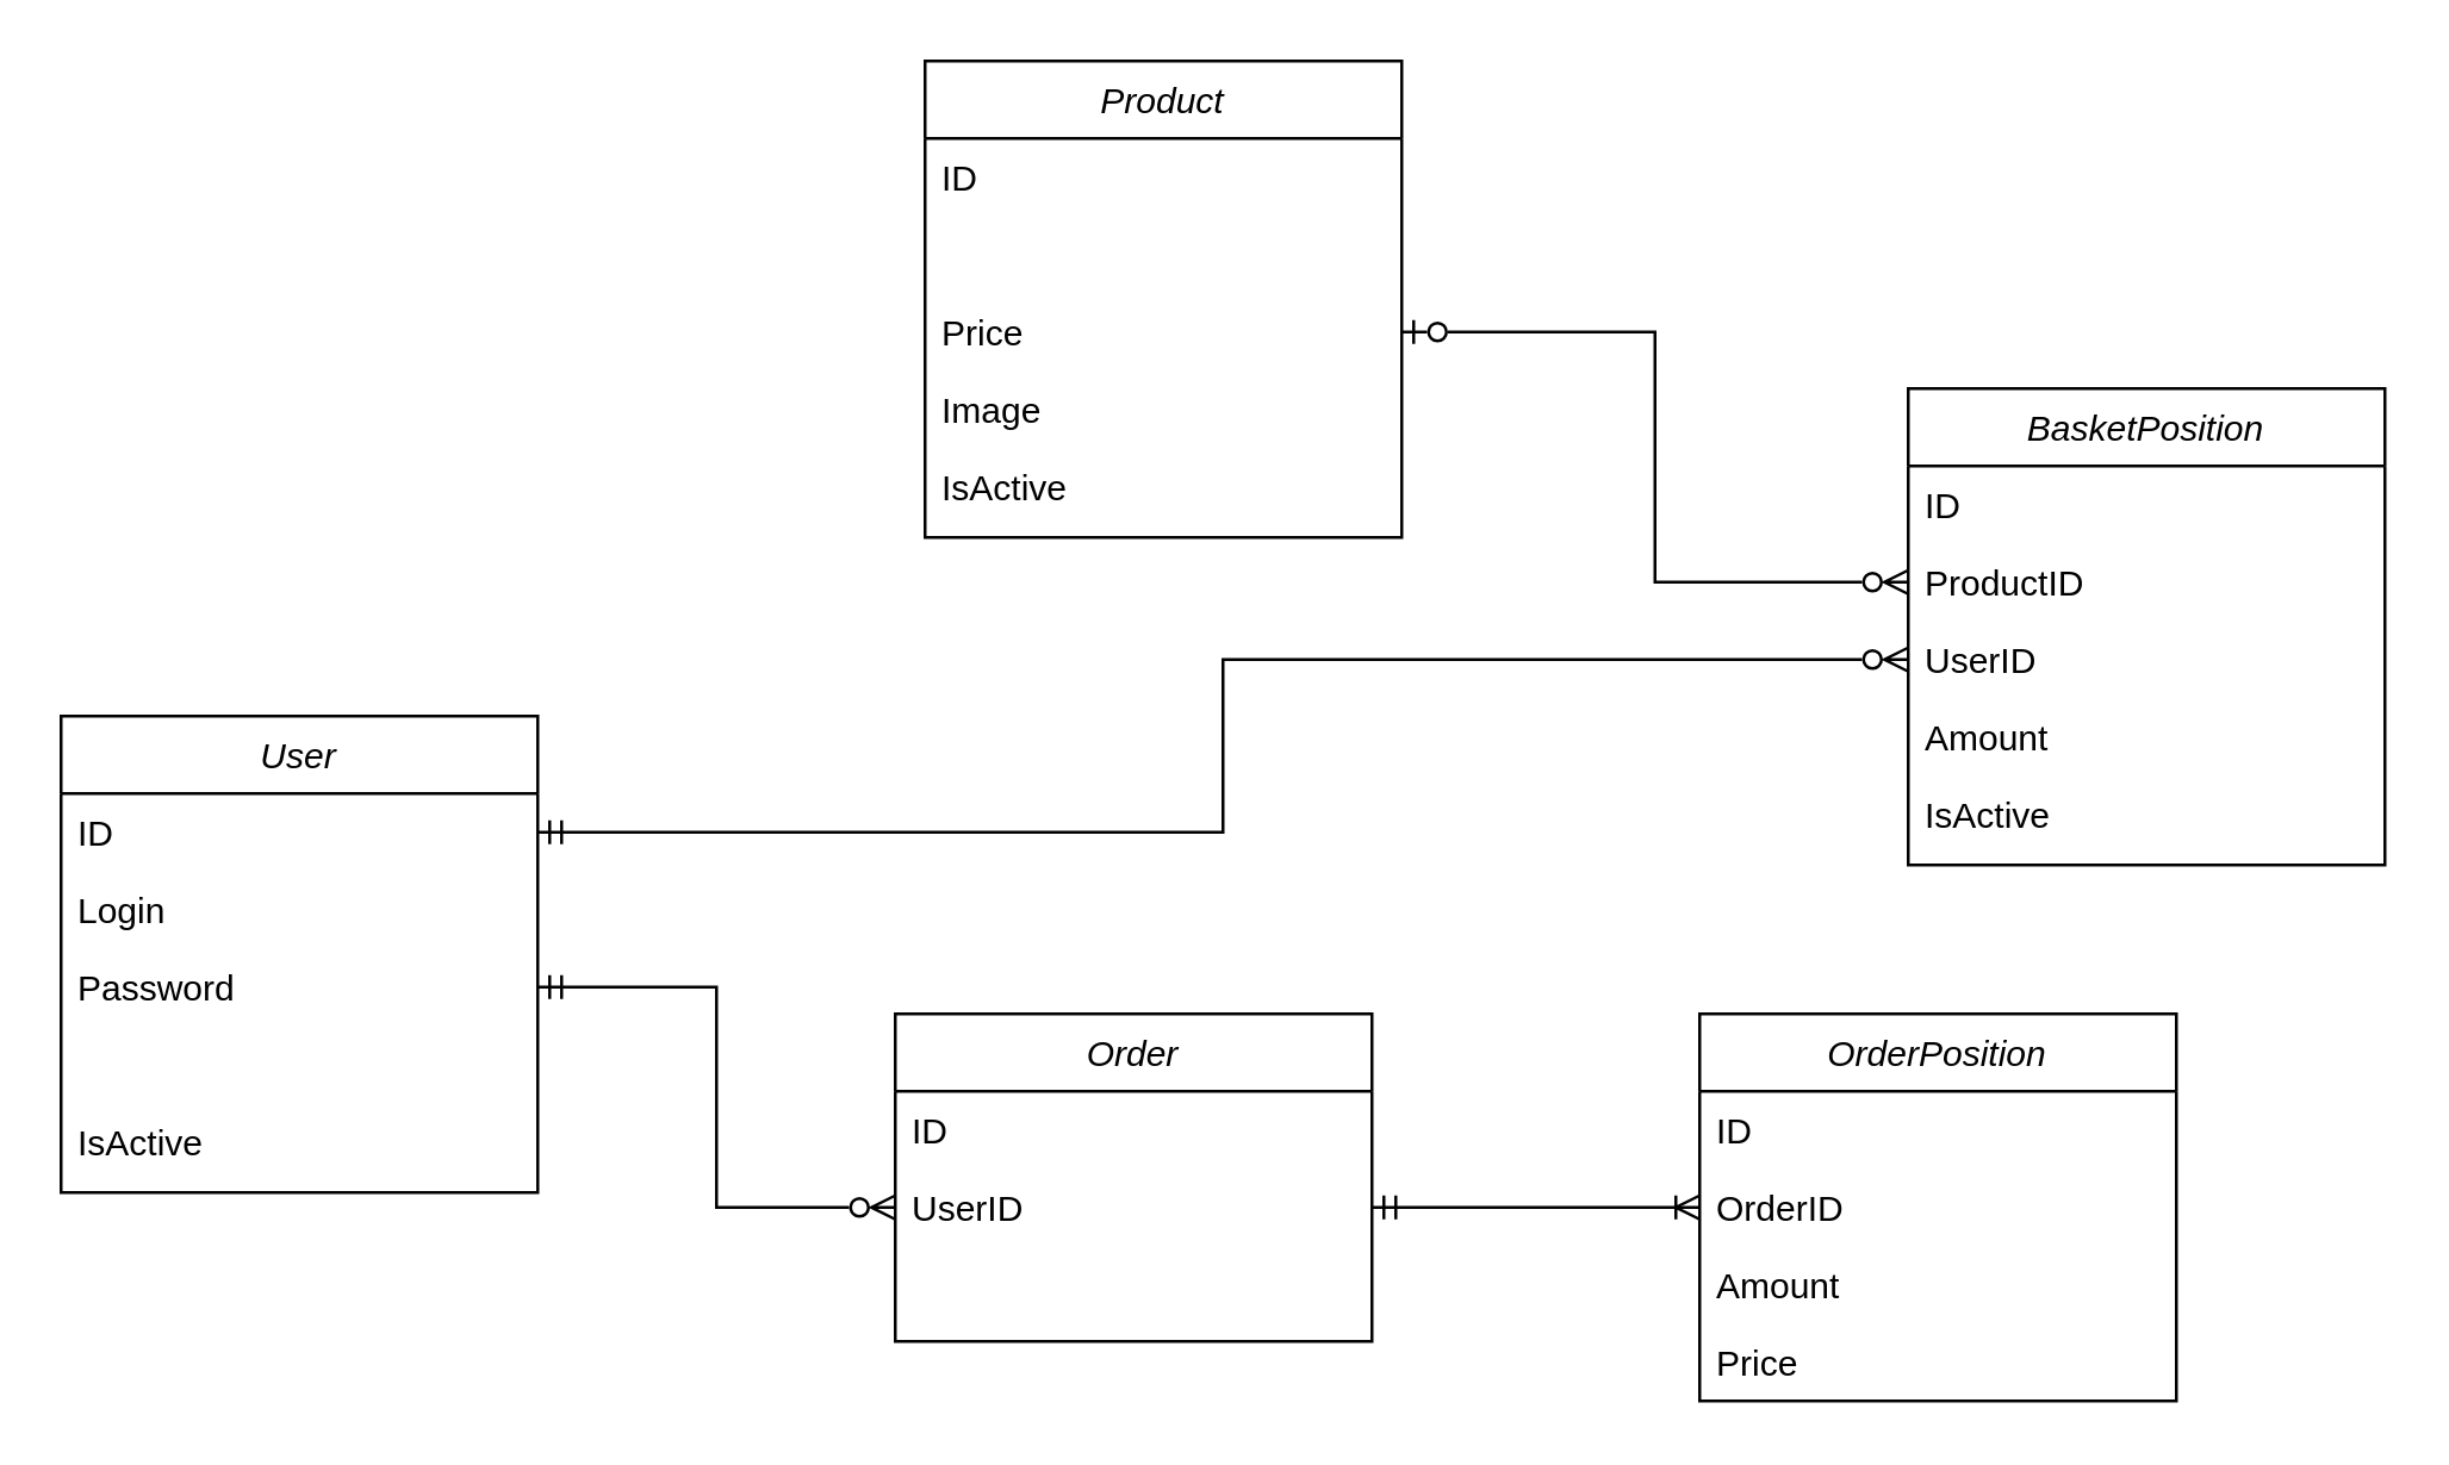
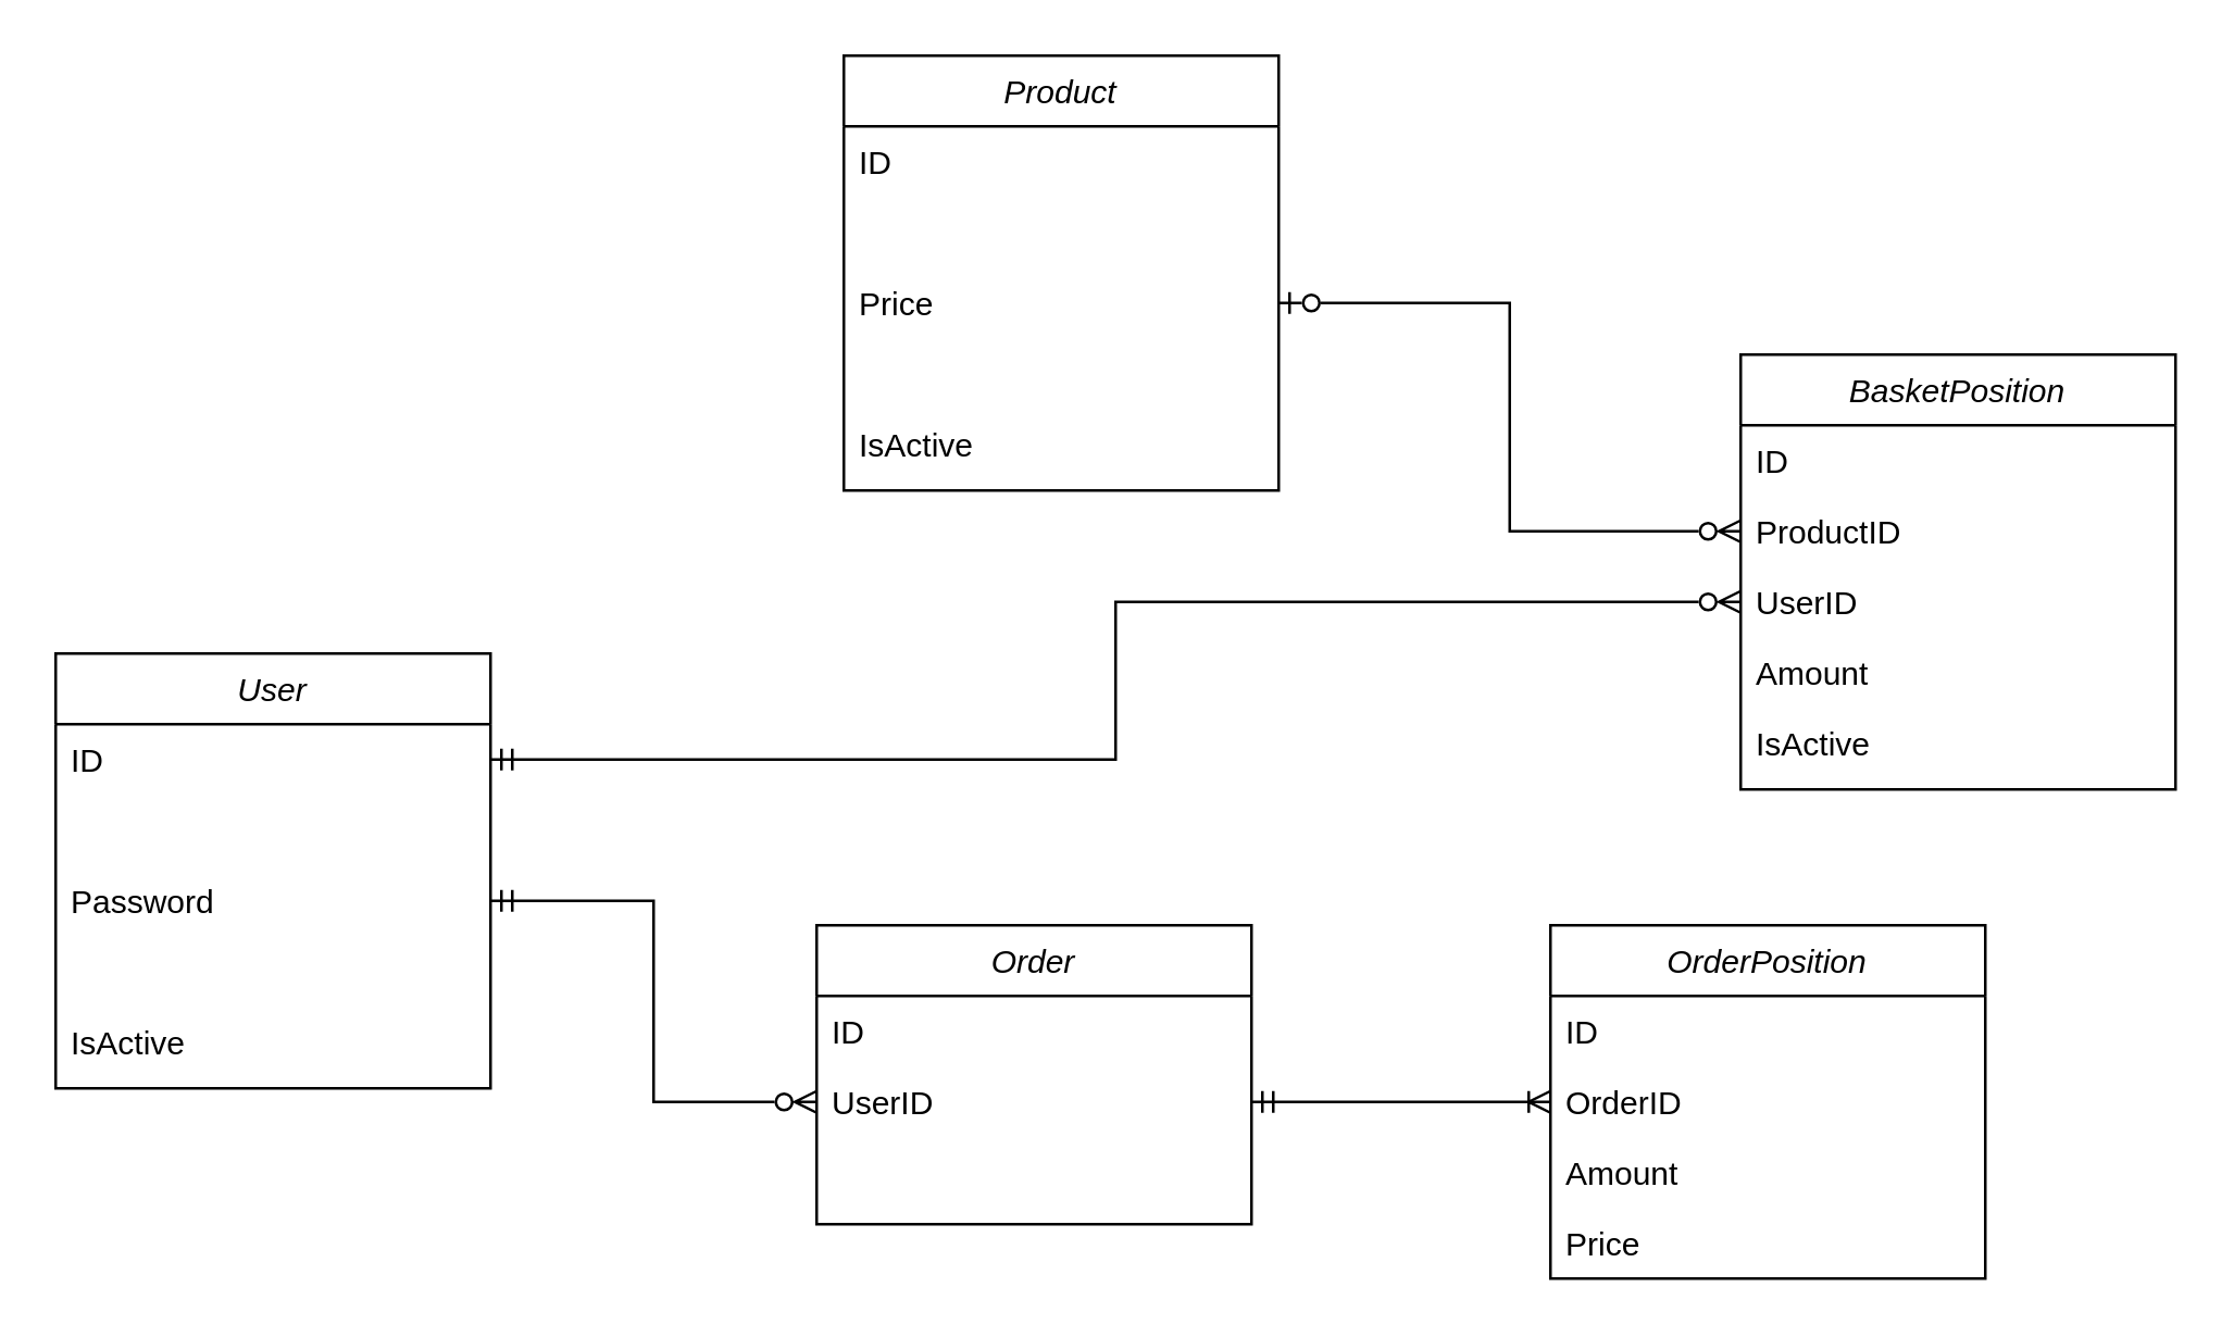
- <mxCell id="17" value="Image" style="text;align=left;verticalAlign=top;spacingLeft=4;spacingRight=4;overflow=hidden;rotatable=0;points=[[0,0.5],[1,0.5]];portConstraint=eastwest;rounded=0;shadow=0;html=0;container=0;" vertex="1" parent="13"><mxGeometry y="104" width="160" height="26" as="geometry" /></mxCell>
- <mxCell id="5" value="Login" style="text;align=left;verticalAlign=top;spacingLeft=4;spacingRight=4;overflow=hidden;rotatable=1;points=[[0,0.5],[1,0.5]];portConstraint=eastwest;rounded=0;shadow=0;html=0;movable=1;resizable=1;deletable=1;editable=1;locked=0;connectable=1;container=0;" vertex="1" parent="2"><mxGeometry y="52" width="160" height="26" as="geometry" /></mxCell>
